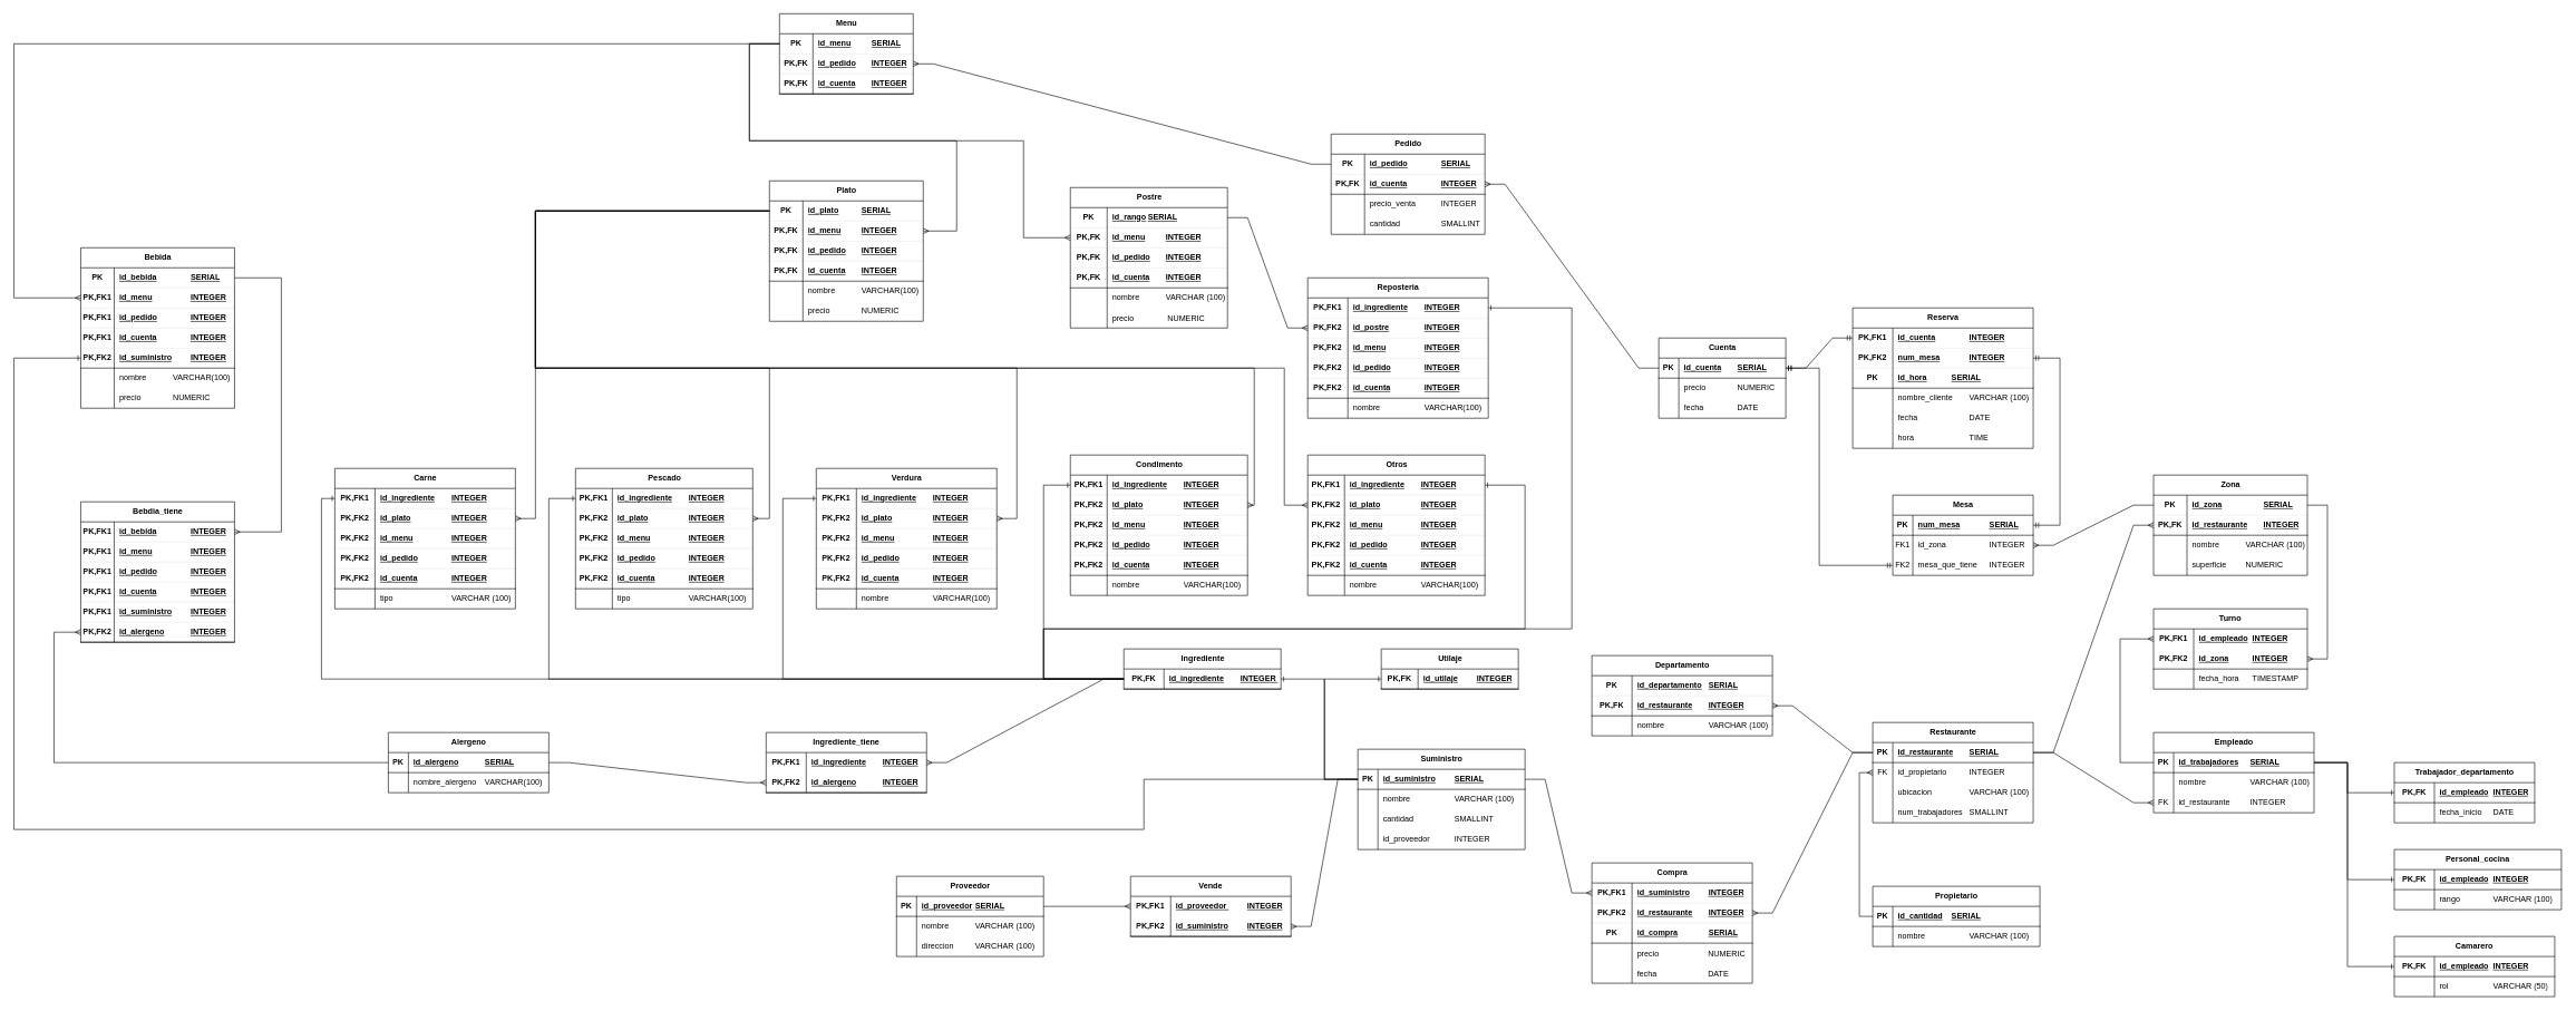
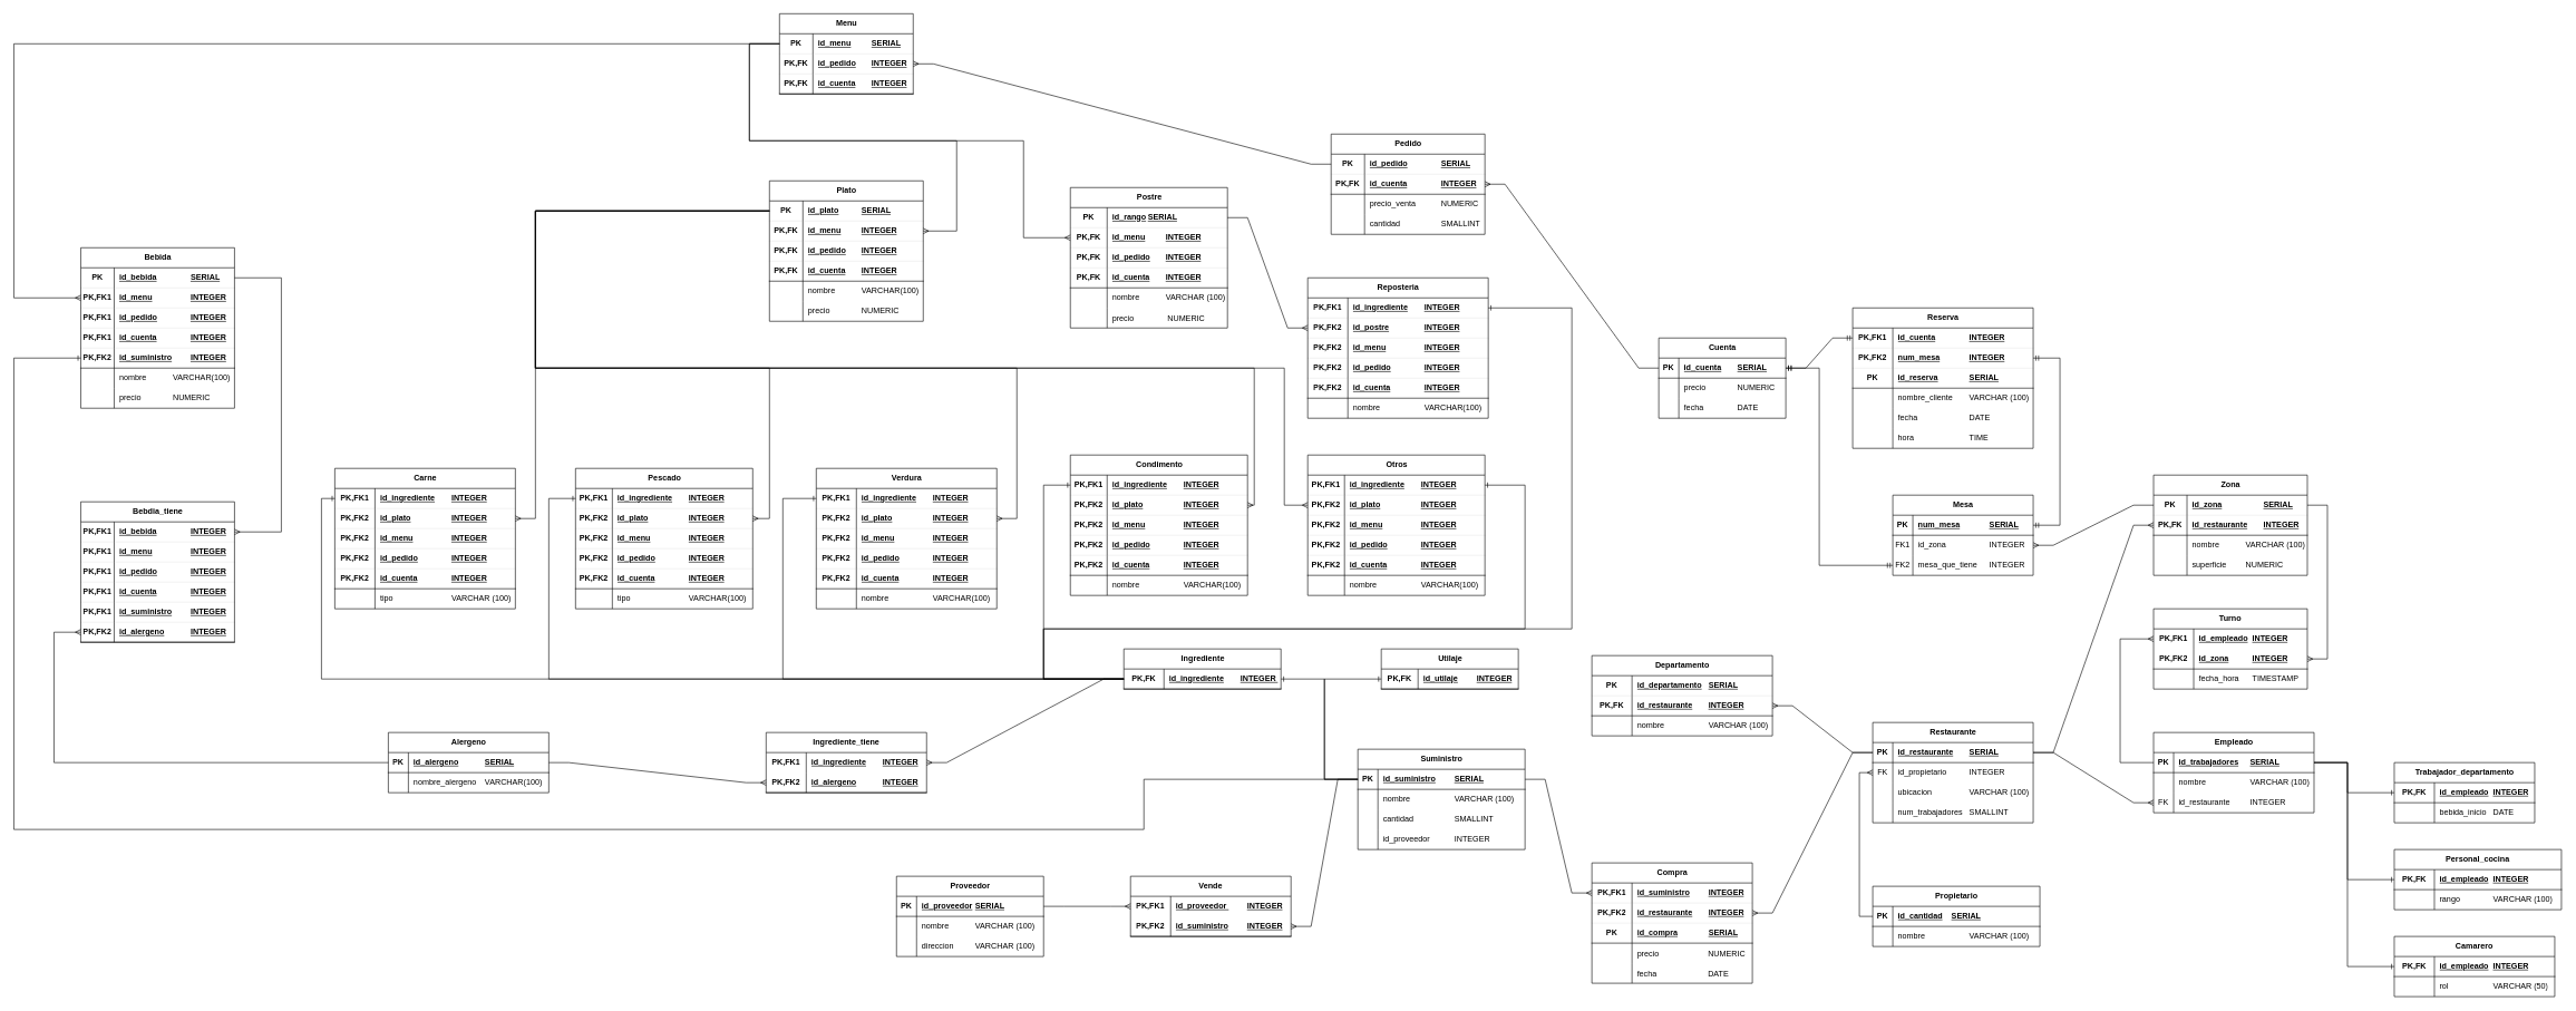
- <mxCell id="173" value="precio_venta&lt;span style=&quot;white-space: pre;&quot;&gt;&#09;&lt;/span&gt;&lt;span style=&quot;white-space: pre;&quot;&gt;&#09;&lt;/span&gt;INTEGER" style="shape=partialRectangle;connectable=0;fillColor=none;top=0;left=0;bottom=0;right=0;align=left;spacingLeft=6;overflow=hidden;whiteSpace=wrap;html=1;" parent="171" vertex="1"><mxGeometry x="50" width="180" height="30" as="geometry"><mxRectangle width="180" height="30" as="alternateBounds" /></mxGeometry></mxCell>
+ <mxCell id="173" value="precio_venta&lt;span style=&quot;white-space: pre;&quot;&gt;&#09;&lt;/span&gt;&lt;span style=&quot;white-space: pre;&quot;&gt;&#09;&lt;/span&gt;NUMERIC" style="shape=partialRectangle;connectable=0;fillColor=none;top=0;left=0;bottom=0;right=0;align=left;spacingLeft=6;overflow=hidden;whiteSpace=wrap;html=1;" parent="171" vertex="1"><mxGeometry x="50" width="180" height="30" as="geometry"><mxRectangle width="180" height="30" as="alternateBounds" /></mxGeometry></mxCell>
- <mxCell id="154" value="id_hora&lt;span style=&quot;white-space: pre;&quot;&gt;&#09;&lt;span style=&quot;white-space: pre;&quot;&gt;&#09;&lt;/span&gt;&lt;/span&gt;SERIAL" style="shape=partialRectangle;connectable=0;fillColor=none;top=0;left=0;bottom=0;right=0;align=left;spacingLeft=6;fontStyle=5;overflow=hidden;whiteSpace=wrap;html=1;" parent="152" vertex="1"><mxGeometry x="60" width="210" height="30" as="geometry"><mxRectangle width="210" height="30" as="alternateBounds" /></mxGeometry></mxCell>
+ <mxCell id="154" value="id_reserva&lt;span style=&quot;white-space: pre;&quot;&gt;&#09;&lt;span style=&quot;white-space: pre;&quot;&gt;&#09;&lt;/span&gt;&lt;/span&gt;SERIAL" style="shape=partialRectangle;connectable=0;fillColor=none;top=0;left=0;bottom=0;right=0;align=left;spacingLeft=6;fontStyle=5;overflow=hidden;whiteSpace=wrap;html=1;" parent="152" vertex="1"><mxGeometry x="60" width="210" height="30" as="geometry"><mxRectangle width="210" height="30" as="alternateBounds" /></mxGeometry></mxCell>
- <mxCell id="100" value="fecha_inicio&lt;span style=&quot;white-space: pre;&quot;&gt;&#09;&lt;/span&gt;DATE" style="shape=partialRectangle;connectable=0;fillColor=none;top=0;left=0;bottom=0;right=0;align=left;spacingLeft=6;overflow=hidden;whiteSpace=wrap;html=1;" parent="98" vertex="1"><mxGeometry x="60" width="150" height="30" as="geometry"><mxRectangle width="150" height="30" as="alternateBounds" /></mxGeometry></mxCell>
+ <mxCell id="100" value="bebida_inicio&lt;span style=&quot;white-space: pre;&quot;&gt;&#09;&lt;/span&gt;DATE" style="shape=partialRectangle;connectable=0;fillColor=none;top=0;left=0;bottom=0;right=0;align=left;spacingLeft=6;overflow=hidden;whiteSpace=wrap;html=1;" parent="98" vertex="1"><mxGeometry x="60" width="150" height="30" as="geometry"><mxRectangle width="150" height="30" as="alternateBounds" /></mxGeometry></mxCell>
